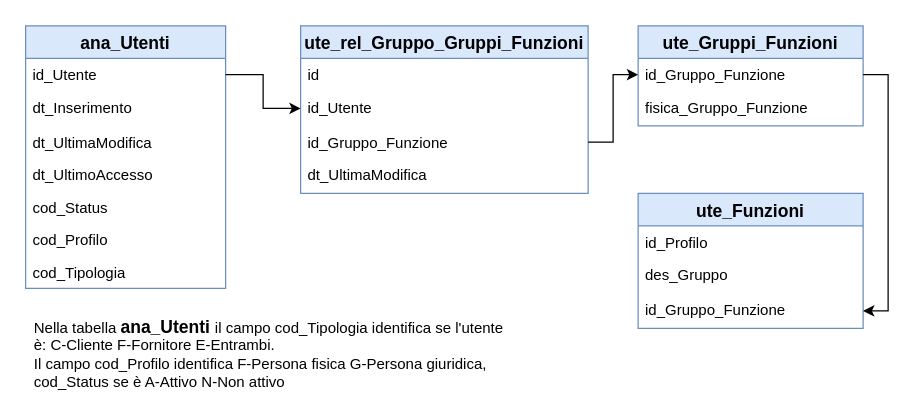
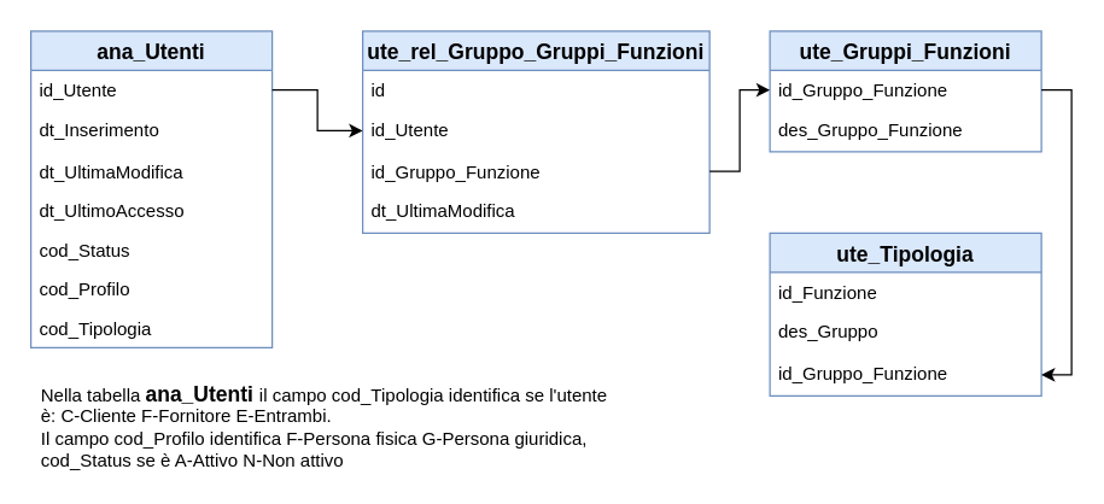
- <mxCell id="18" value="fisica_Gruppo_Funzione&#10;" style="text;strokeColor=none;fillColor=none;spacingLeft=4;spacingRight=4;overflow=hidden;rotatable=0;points=[[0,0.5],[1,0.5]];portConstraint=eastwest;fontSize=12;" parent="16" vertex="1"><mxGeometry y="52" width="180" height="28" as="geometry" /></mxCell>
+ <mxCell id="18" value="des_Gruppo_Funzione&#10;" style="text;strokeColor=none;fillColor=none;spacingLeft=4;spacingRight=4;overflow=hidden;rotatable=0;points=[[0,0.5],[1,0.5]];portConstraint=eastwest;fontSize=12;" parent="16" vertex="1"><mxGeometry y="52" width="180" height="28" as="geometry" /></mxCell>
- <mxCell id="20" value="ute_Funzioni" style="swimlane;fontStyle=1;childLayout=stackLayout;horizontal=1;startSize=26;horizontalStack=0;resizeParent=1;resizeParentMax=0;resizeLast=0;collapsible=1;marginBottom=0;align=center;fontSize=14;labelBackgroundColor=none;fillColor=#dae8fc;strokeColor=#6c8ebf;" parent="1" vertex="1"><mxGeometry x="510" y="154" width="180" height="108" as="geometry" /></mxCell>
+ <mxCell id="20" value="ute_Tipologia" style="swimlane;fontStyle=1;childLayout=stackLayout;horizontal=1;startSize=26;horizontalStack=0;resizeParent=1;resizeParentMax=0;resizeLast=0;collapsible=1;marginBottom=0;align=center;fontSize=14;labelBackgroundColor=none;fillColor=#dae8fc;strokeColor=#6c8ebf;" parent="1" vertex="1"><mxGeometry x="510" y="154" width="180" height="108" as="geometry" /></mxCell>
- <mxCell id="21" value="id_Profilo" style="text;strokeColor=none;fillColor=none;spacingLeft=4;spacingRight=4;overflow=hidden;rotatable=0;points=[[0,0.5],[1,0.5]];portConstraint=eastwest;fontSize=12;" parent="20" vertex="1"><mxGeometry y="26" width="180" height="26" as="geometry" /></mxCell>
+ <mxCell id="21" value="id_Funzione" style="text;strokeColor=none;fillColor=none;spacingLeft=4;spacingRight=4;overflow=hidden;rotatable=0;points=[[0,0.5],[1,0.5]];portConstraint=eastwest;fontSize=12;" parent="20" vertex="1"><mxGeometry y="26" width="180" height="26" as="geometry" /></mxCell>
